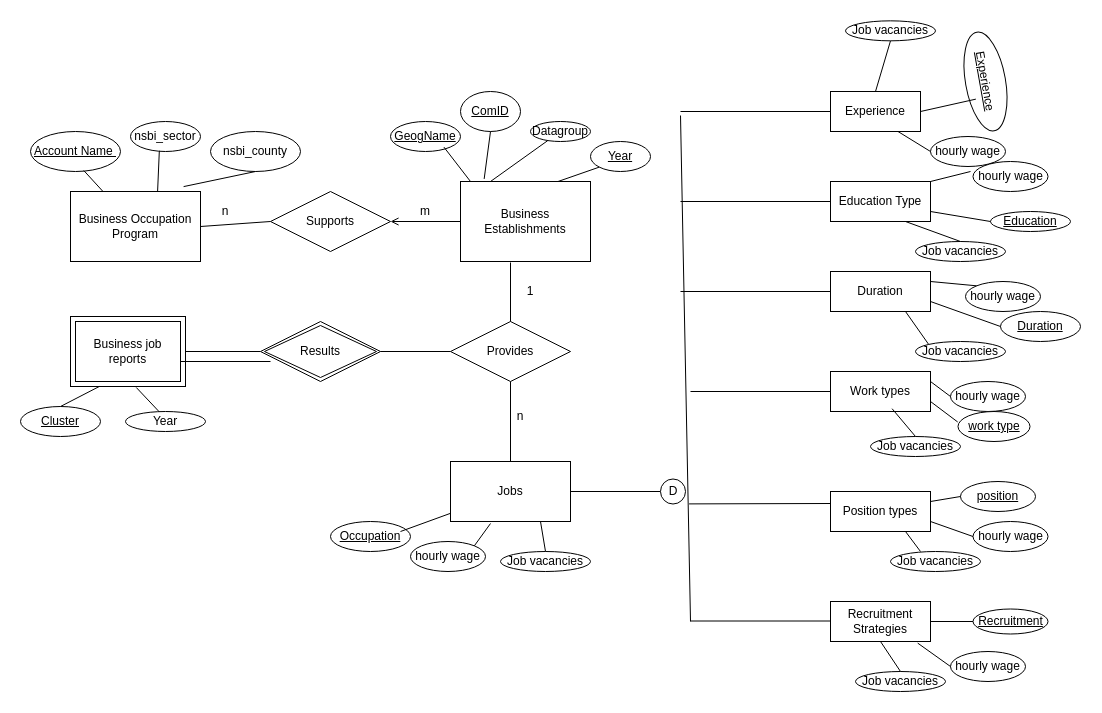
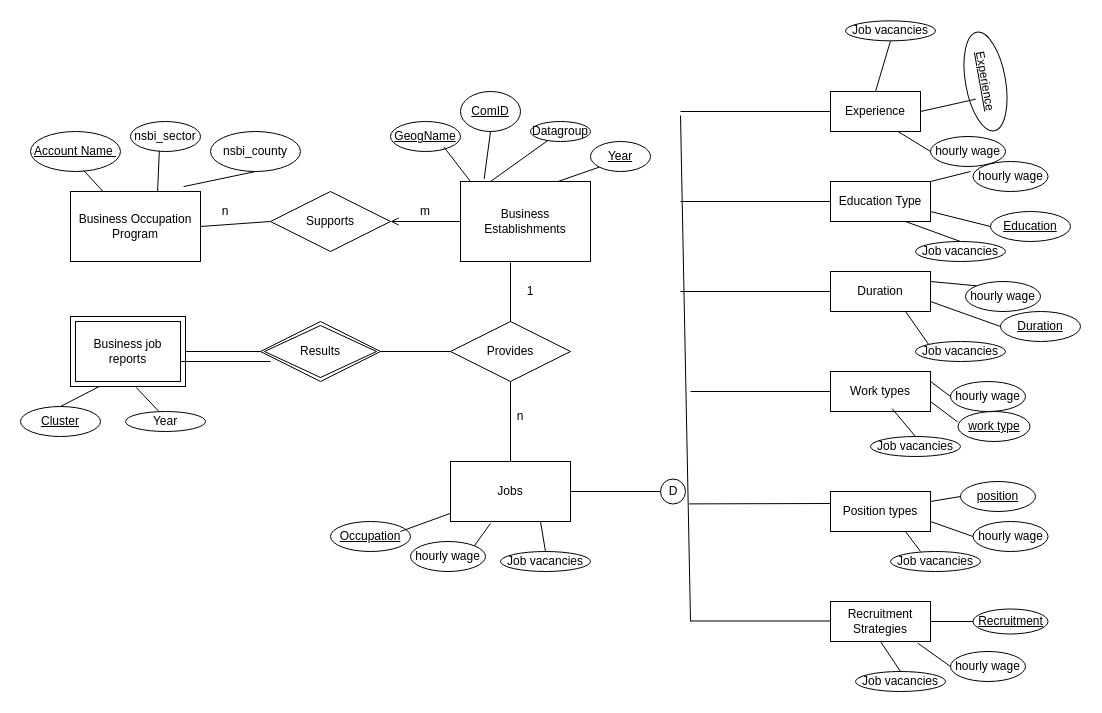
- <mxCell id="70" value="Education" parent="1" vertex="1" style="ellipse;whiteSpace=wrap;html=1;align=center;fontStyle=4;"><mxGeometry x="990" y="211" as="geometry" height="20" width="80" /></mxCell>
+ <mxCell id="70" value="Education" parent="1" vertex="1" style="ellipse;whiteSpace=wrap;html=1;align=center;fontStyle=4;"><mxGeometry as="geometry" height="30" width="80" x="990" y="211" /></mxCell>
